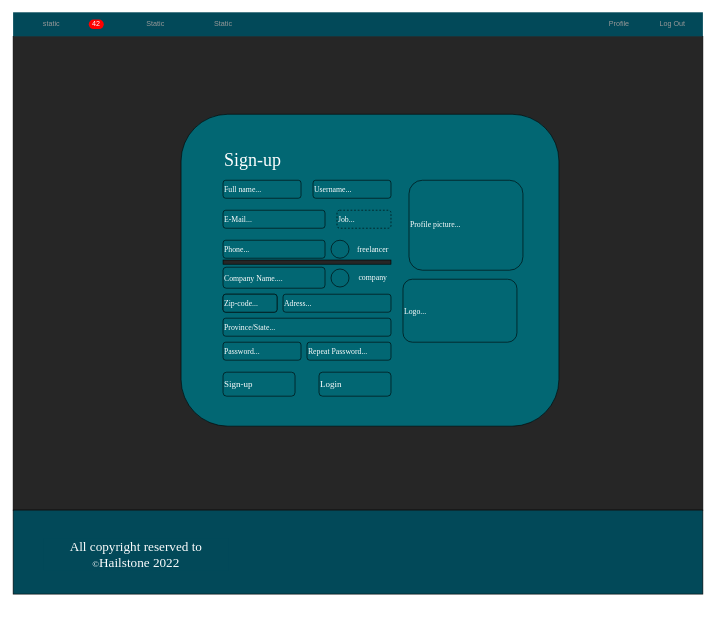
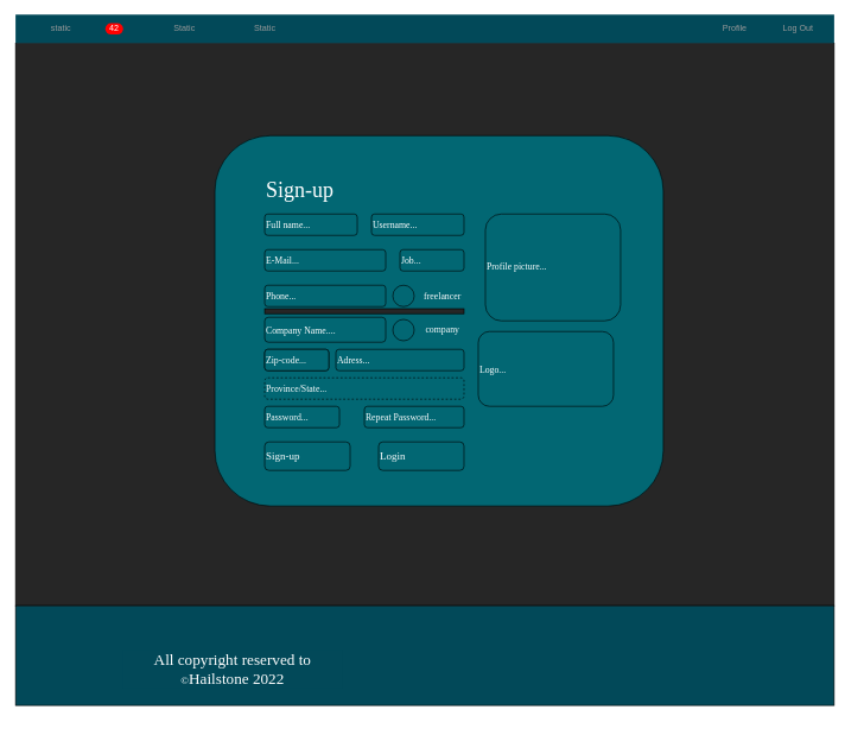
- <mxCell id="22" value="Job..." style="rounded=1;whiteSpace=wrap;html=1;shadow=0;glass=0;labelBackgroundColor=none;sketch=0;fontFamily=Verdana;fontSize=13;fontColor=#FFFFFF;strokeColor=default;fillColor=#026773;align=left;dashed=1;" vertex="1" parent="1"><mxGeometry x="561" y="350" width="90" height="30" as="geometry" /></mxCell>
+ <mxCell id="22" value="Job..." style="rounded=1;whiteSpace=wrap;html=1;shadow=0;glass=0;labelBackgroundColor=none;sketch=0;fontFamily=Verdana;fontSize=13;fontColor=#FFFFFF;strokeColor=default;fillColor=#026773;align=left;" vertex="1" parent="1"><mxGeometry x="561" y="350" width="90" height="30" as="geometry" /></mxCell>
- <mxCell id="31" value="Province/State..." style="rounded=1;whiteSpace=wrap;html=1;shadow=0;glass=0;labelBackgroundColor=none;sketch=0;fontFamily=Verdana;fontSize=13;fontColor=#FFFFFF;strokeColor=default;fillColor=#026773;align=left;" vertex="1" parent="1"><mxGeometry x="371" y="530" width="280" height="30" as="geometry" /></mxCell>
+ <mxCell id="31" value="Province/State..." style="rounded=1;whiteSpace=wrap;html=1;shadow=0;glass=0;labelBackgroundColor=none;sketch=0;fontFamily=Verdana;fontSize=13;fontColor=#FFFFFF;strokeColor=default;fillColor=#026773;align=left;dashed=1;" vertex="1" parent="1"><mxGeometry x="371" y="530" width="280" height="30" as="geometry" /></mxCell>
- <mxCell id="33" value="Password..." style="rounded=1;whiteSpace=wrap;html=1;shadow=0;glass=0;labelBackgroundColor=none;sketch=0;fontFamily=Verdana;fontSize=13;fontColor=#FFFFFF;strokeColor=default;fillColor=#026773;align=left;" vertex="1" parent="1"><mxGeometry x="371" y="570" width="130" height="30" as="geometry" /></mxCell>
+ <mxCell id="33" value="Password..." style="rounded=1;whiteSpace=wrap;html=1;shadow=0;glass=0;labelBackgroundColor=none;sketch=0;fontFamily=Verdana;fontSize=13;fontColor=#FFFFFF;strokeColor=default;fillColor=#026773;align=left;" vertex="1" parent="1"><mxGeometry x="371" y="570" width="105" height="30" as="geometry" /></mxCell>
- <mxCell id="5" value="All copyright reserved to &lt;font style=&quot;font-size: 15px;&quot;&gt;©&lt;/font&gt;Hailstone 2022" style="text;html=1;strokeColor=none;fillColor=none;align=center;verticalAlign=middle;whiteSpace=wrap;rounded=0;shadow=0;glass=0;labelBackgroundColor=#024959;sketch=0;fontFamily=Verdana;fontSize=22;fontColor=#FFFFFF;" parent="1" vertex="1"><mxGeometry x="71" y="899" width="310" height="50" as="geometry" /></mxCell>
+ <mxCell id="5" value="All copyright reserved to &lt;font style=&quot;font-size: 15px;&quot;&gt;©&lt;/font&gt;Hailstone 2022" style="text;html=1;strokeColor=none;fillColor=none;align=center;verticalAlign=middle;whiteSpace=wrap;rounded=0;shadow=0;glass=0;labelBackgroundColor=#024959;sketch=0;fontFamily=Verdana;fontSize=22;fontColor=#FFFFFF;" parent="1" vertex="1"><mxGeometry x="171" y="914" width="310" height="50" as="geometry" /></mxCell>
